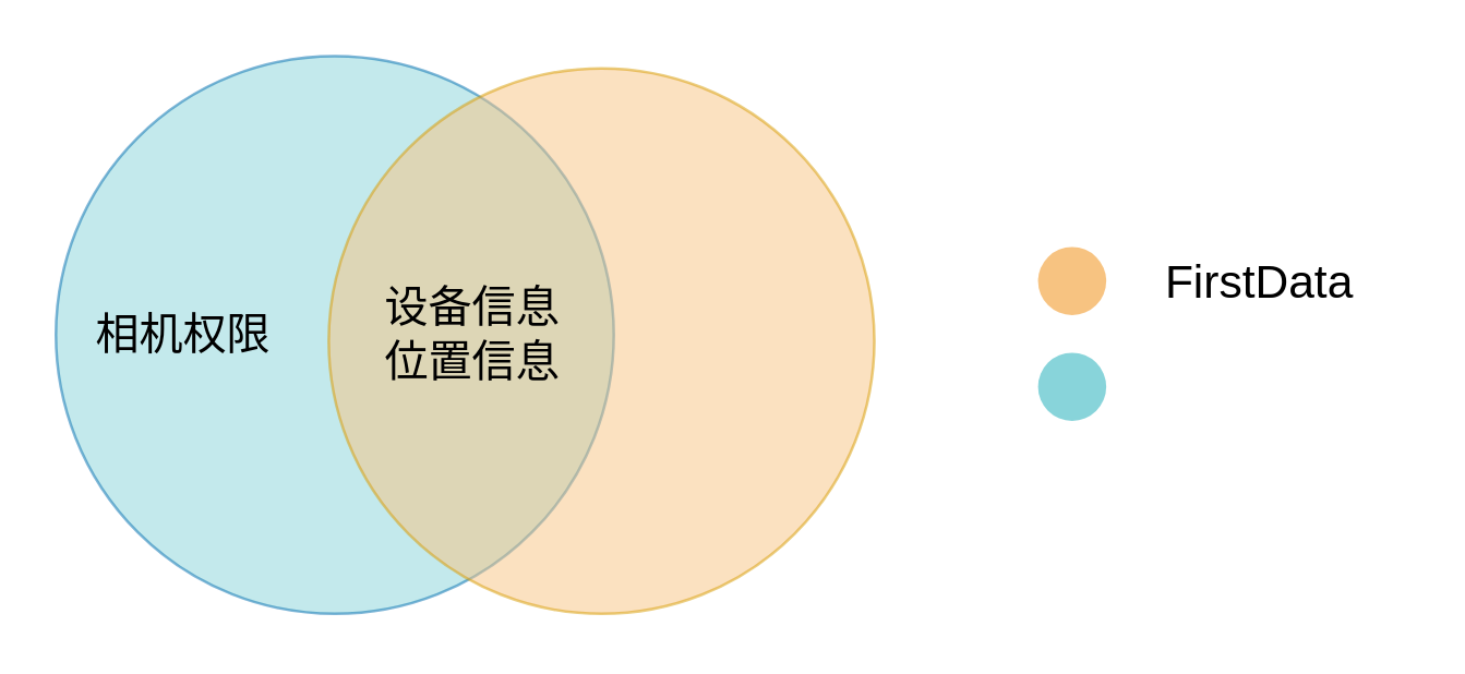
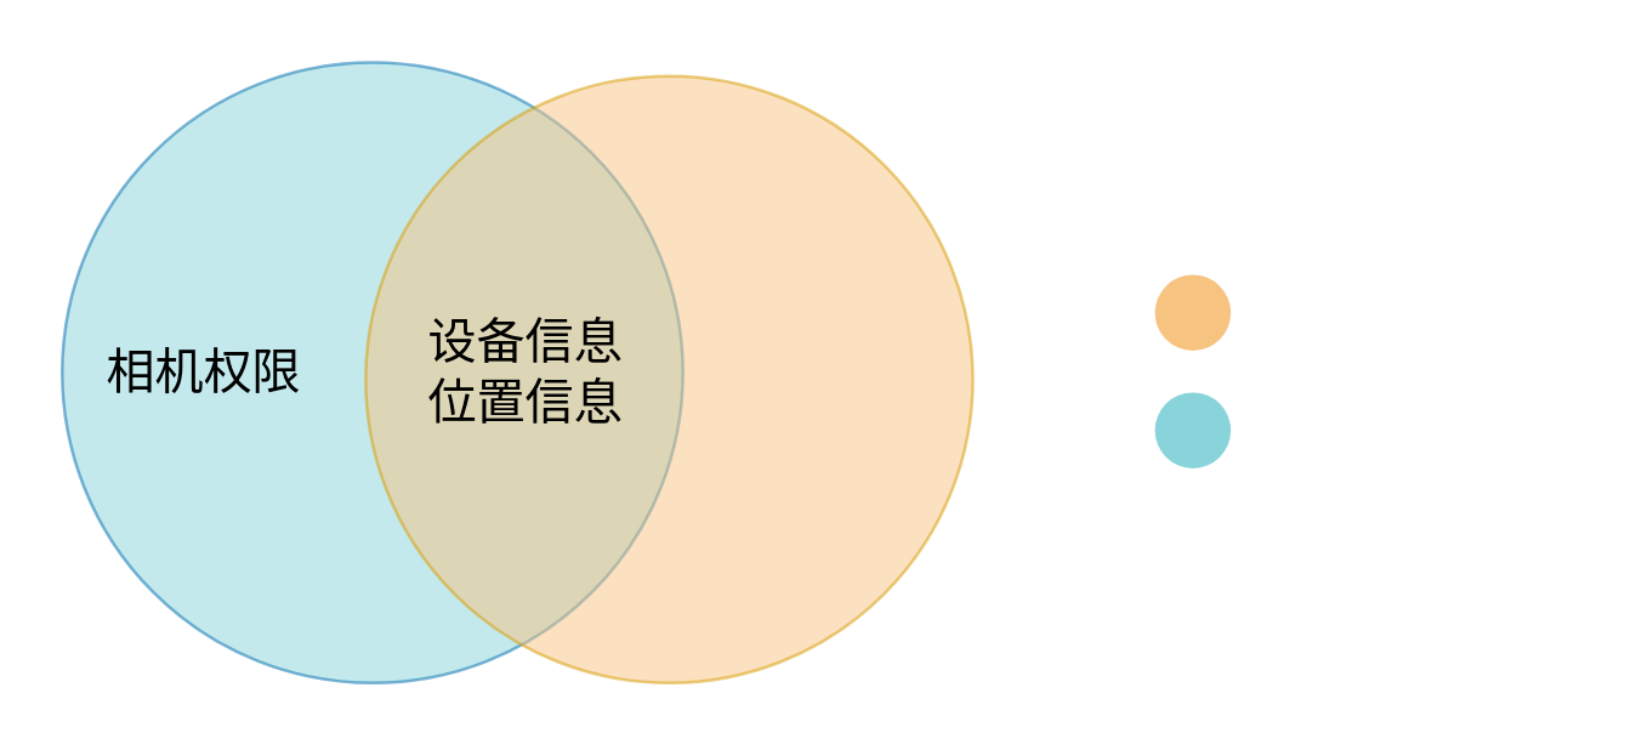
- <mxCell id="7" value="FirstData" style="text;resizable=0;points=[];autosize=1;align=left;verticalAlign=top;spacingTop=-4;fontSize=17;fontFamily=Helvetica;fontColor=#000000;textShadow=0;" parent="1" vertex="1"><mxGeometry x="425" y="90" width="90" height="30" as="geometry" /></mxCell>
